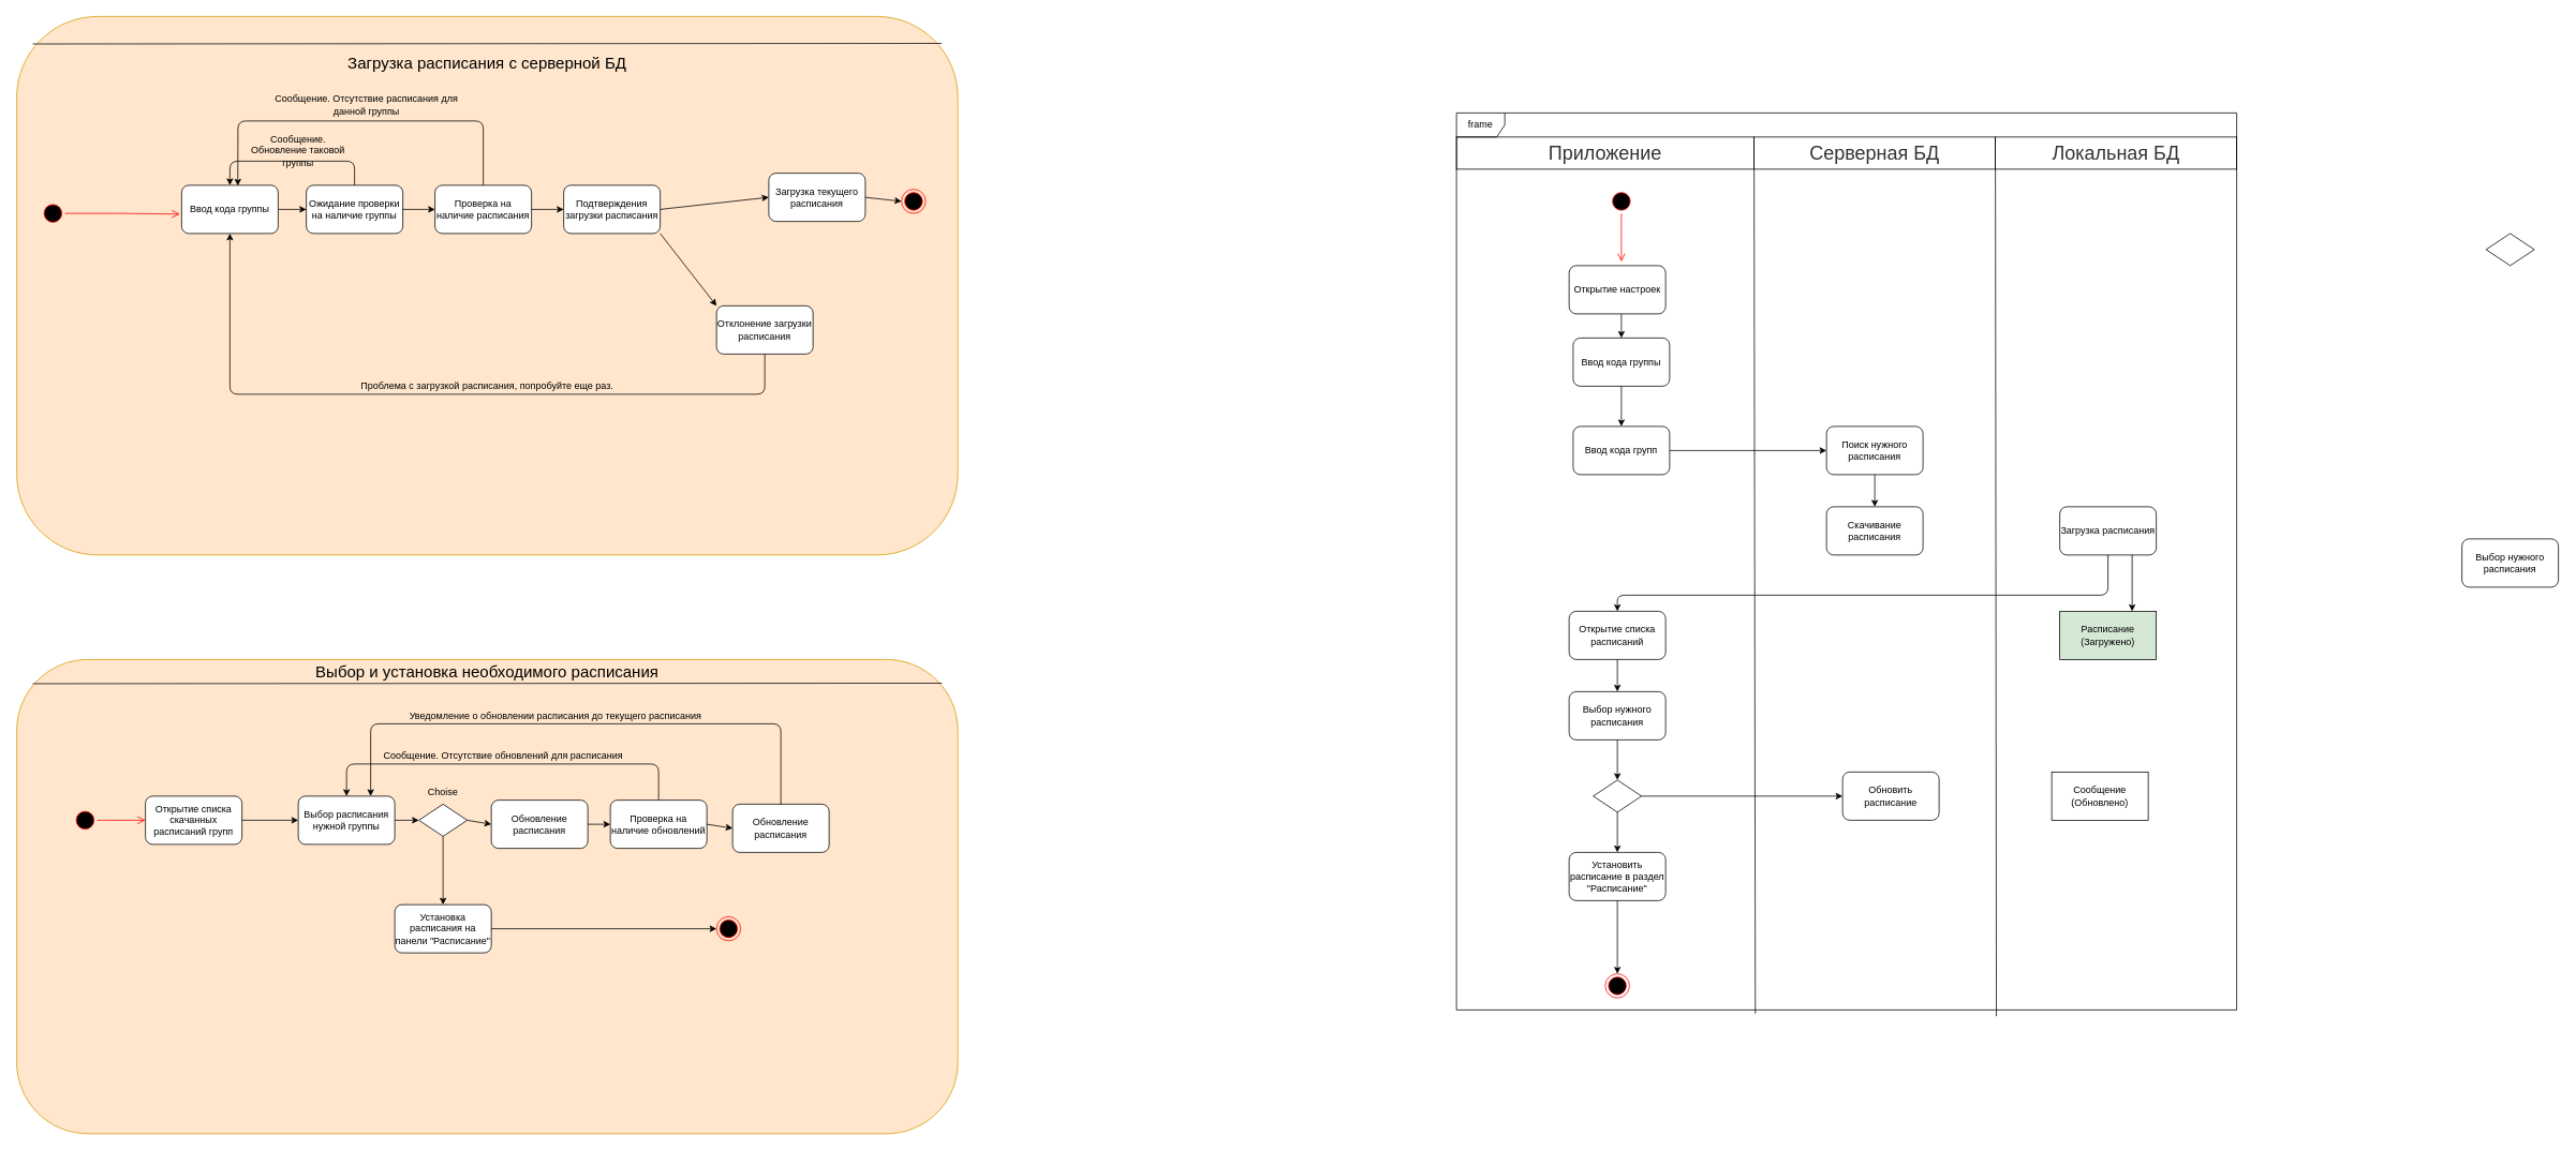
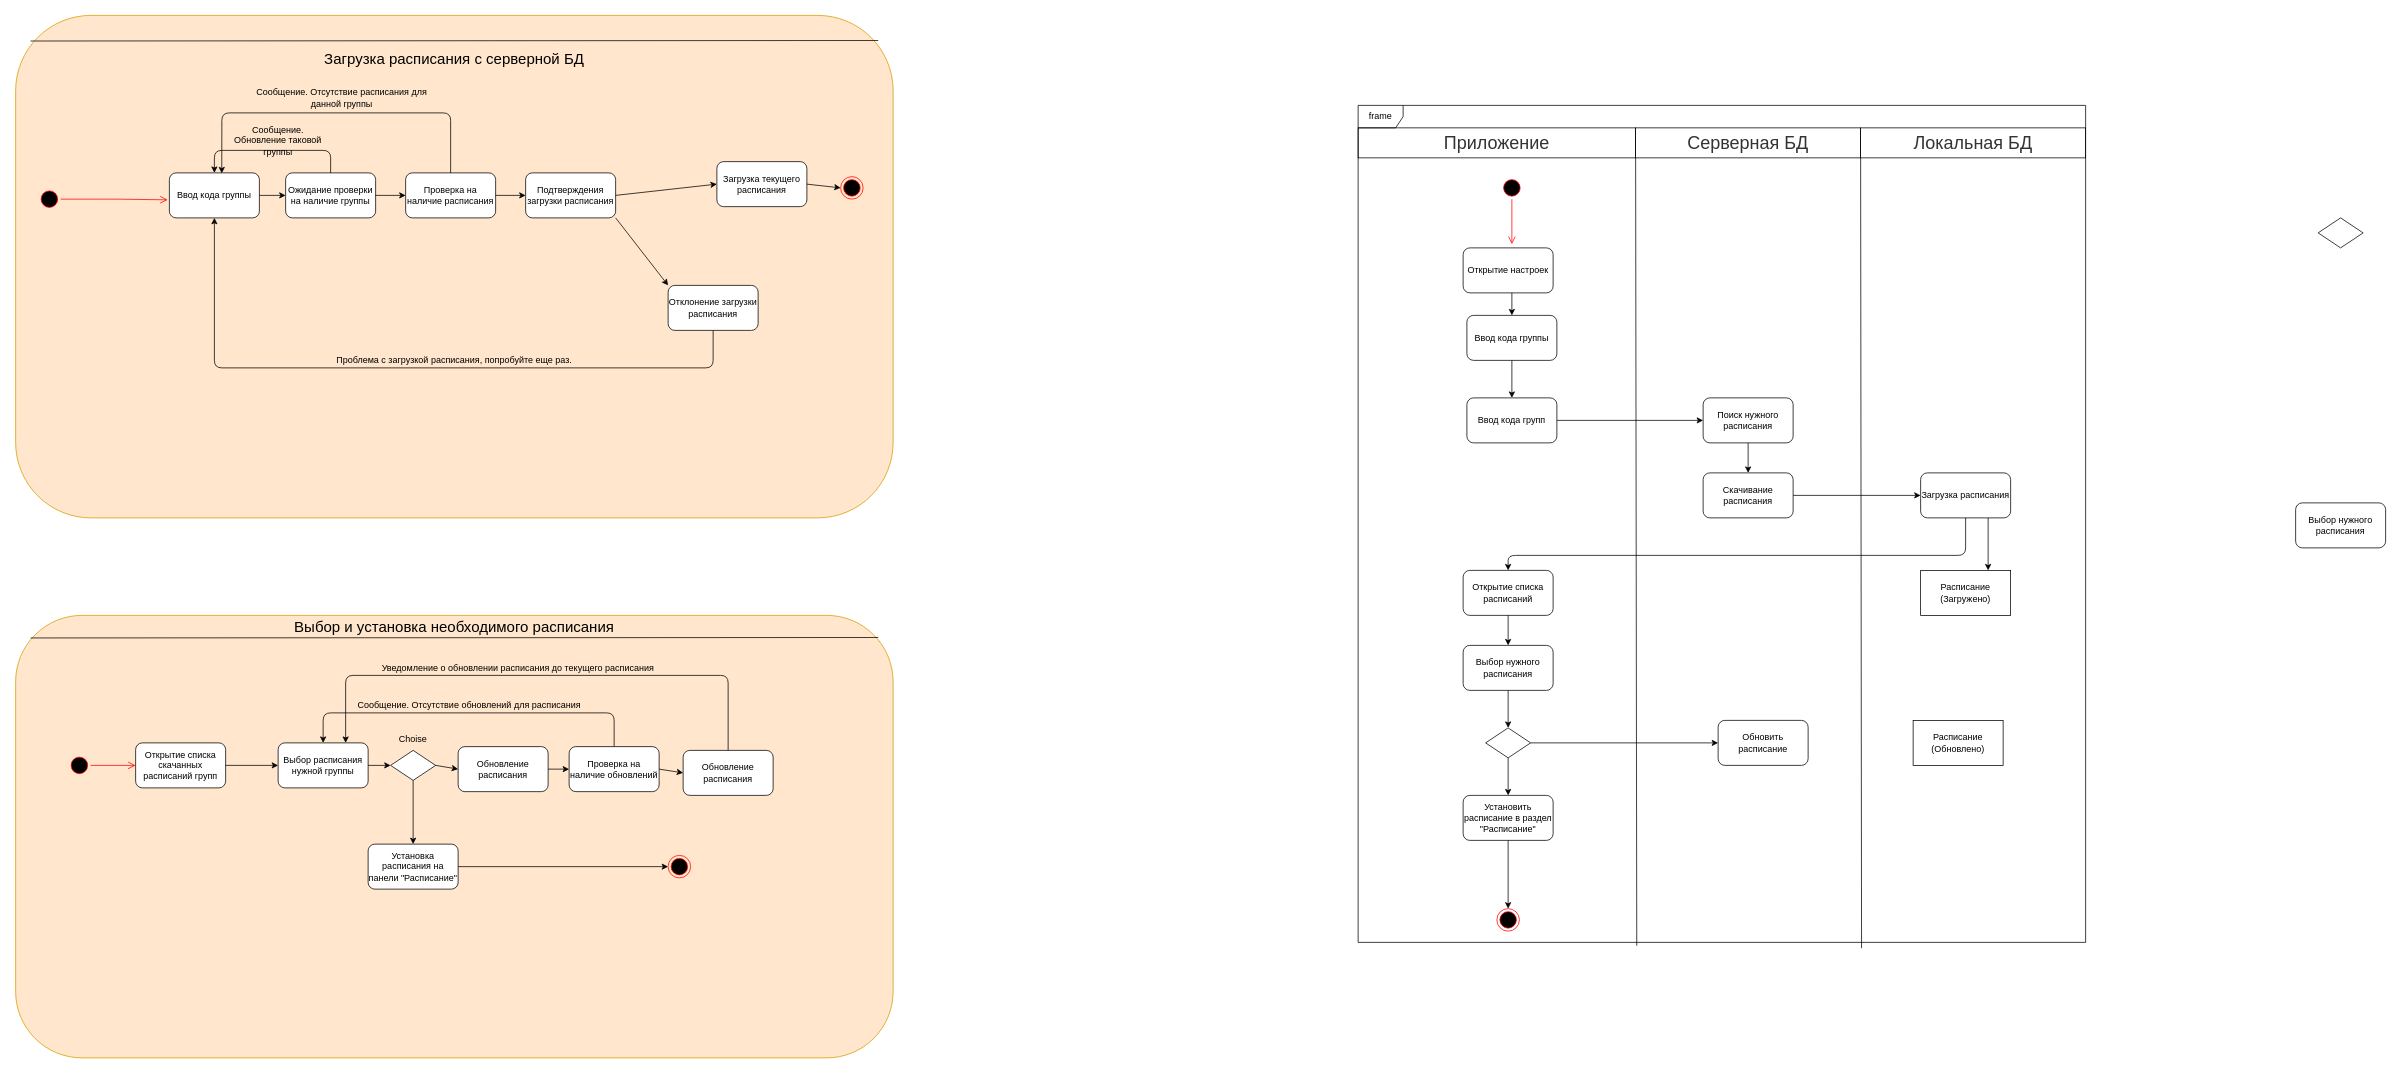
+ <mxCell id="75" value="" style="endArrow=classic;html=1;exitX=1;exitY=0.5;exitDx=0;exitDy=0;entryX=0;entryY=0.5;entryDx=0;entryDy=0;" edge="1" parent="1" source="73" target="58"><mxGeometry width="50" height="50" relative="1" as="geometry"><mxPoint x="2120" y="600" as="sourcePoint" /><mxPoint x="2070" y="660" as="targetPoint" /></mxGeometry></mxCell>
- <mxCell id="85" value="Расписание&lt;br&gt;(Загружено)" style="rounded=0;whiteSpace=wrap;html=1;fillColor=#d5e8d4;" vertex="1" parent="1"><mxGeometry x="2560" y="760" width="120" height="60" as="geometry" /></mxCell>
+ <mxCell id="85" value="Расписание&lt;br&gt;(Загружено)" style="rounded=0;whiteSpace=wrap;html=1;" vertex="1" parent="1"><mxGeometry x="2560" y="760" width="120" height="60" as="geometry" /></mxCell>
- <mxCell id="87" value="Сообщение&lt;br&gt;(Обновлено)" style="rounded=0;whiteSpace=wrap;html=1;" vertex="1" parent="1"><mxGeometry x="2550" y="960" width="120" height="60" as="geometry" /></mxCell>
+ <mxCell id="87" value="Расписание&lt;br&gt;(Обновлено)" style="rounded=0;whiteSpace=wrap;html=1;" vertex="1" parent="1"><mxGeometry x="2550" y="960" width="120" height="60" as="geometry" /></mxCell>
